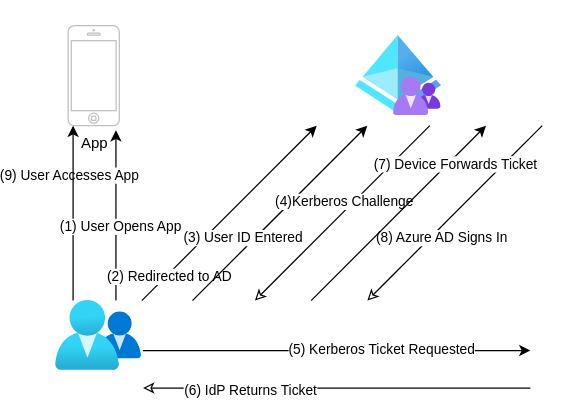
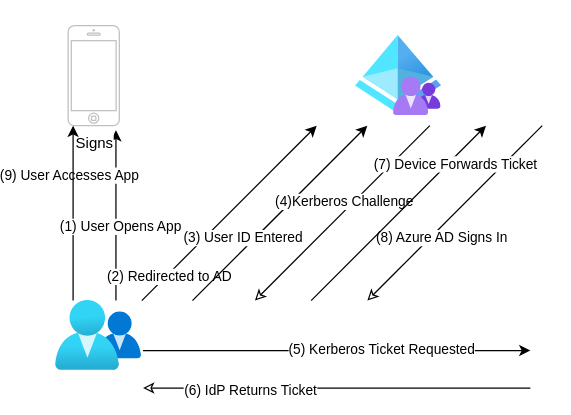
- <mxCell id="6" value="App" style="html=1;verticalLabelPosition=bottom;labelBackgroundColor=#ffffff;verticalAlign=top;shadow=0;dashed=0;strokeWidth=1;shape=mxgraph.ios7.misc.iphone;strokeColor=#c0c0c0;" vertex="1" parent="1"><mxGeometry x="30" y="20" width="41" height="80" as="geometry" /></mxCell>
+ <mxCell id="6" value="Signs" style="html=1;verticalLabelPosition=bottom;labelBackgroundColor=#ffffff;verticalAlign=top;shadow=0;dashed=0;strokeWidth=1;shape=mxgraph.ios7.misc.iphone;strokeColor=#c0c0c0;" vertex="1" parent="1"><mxGeometry x="30" y="20" width="41" height="80" as="geometry" /></mxCell>
